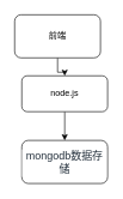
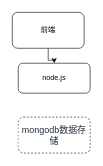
- <mxCell id="4" style="edgeStyle=orthogonalEdgeStyle;rounded=0;orthogonalLoop=1;jettySize=auto;html=1;entryX=0.5;entryY=0;entryDx=0;entryDy=0;" parent="1" source="5" target="6" edge="1"><mxGeometry relative="1" as="geometry" /></mxCell>
- <mxCell id="6" value="&lt;h3 id=&quot;版本通知-如何配置mongodb集群&quot; style=&quot;box-sizing: border-box ; margin: 0.32rem 0px 0.16rem ; padding: 0px ; font-weight: 500 ; line-height: 1.25 ; font-size: 1.25em ; color: rgba(3 , 17 , 31 , 0.87) ; font-family: , &amp;#34;blinkmacsystemfont&amp;#34; , &amp;#34;segoe ui&amp;#34; , &amp;#34;helvetica&amp;#34; , &amp;#34;arial&amp;#34; , sans-serif , &amp;#34;apple color emoji&amp;#34; , &amp;#34;segoe ui emoji&amp;#34; , &amp;#34;segoe ui symbol&amp;#34; ; background-color: rgb(255 , 255 , 255)&quot;&gt;mongodb数据存储&lt;/h3&gt;" style="rounded=1;whiteSpace=wrap;html=1;" parent="1" vertex="1"><mxGeometry x="30" y="195" width="120" height="60" as="geometry" /></mxCell>
+ <mxCell id="6" value="&lt;h3 id=&quot;版本通知-如何配置mongodb集群&quot; style=&quot;box-sizing: border-box ; margin: 0.32rem 0px 0.16rem ; padding: 0px ; font-weight: 500 ; line-height: 1.25 ; font-size: 1.25em ; color: rgba(3 , 17 , 31 , 0.87) ; font-family: , &amp;#34;blinkmacsystemfont&amp;#34; , &amp;#34;segoe ui&amp;#34; , &amp;#34;helvetica&amp;#34; , &amp;#34;arial&amp;#34; , sans-serif , &amp;#34;apple color emoji&amp;#34; , &amp;#34;segoe ui emoji&amp;#34; , &amp;#34;segoe ui symbol&amp;#34; ; background-color: rgb(255 , 255 , 255)&quot;&gt;mongodb数据存储&lt;/h3&gt;" style="rounded=1;whiteSpace=wrap;html=1;dashed=1;" parent="1" vertex="1"><mxGeometry x="30" y="195" width="120" height="60" as="geometry" /></mxCell>
